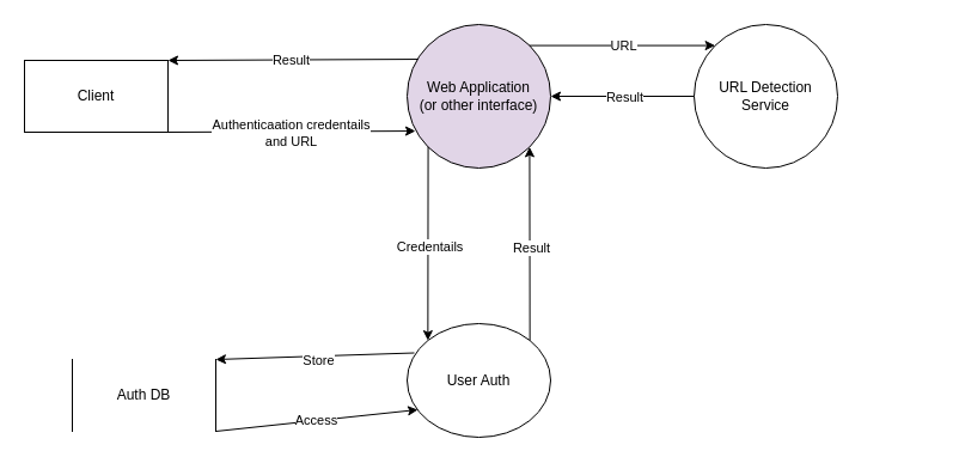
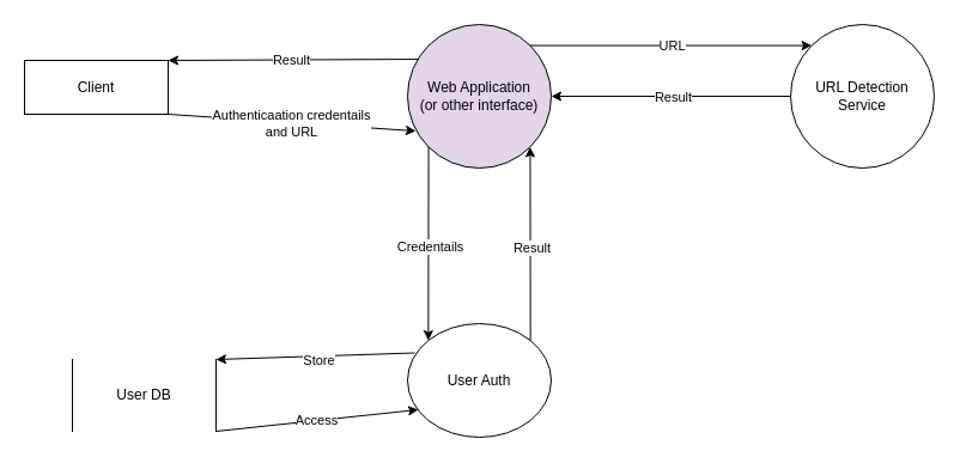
- <mxCell id="2" value="Client" style="rounded=0;whiteSpace=wrap;html=1;" vertex="1" parent="1"><mxGeometry x="20" y="50" width="120" height="60" as="geometry" /></mxCell>
+ <mxCell id="2" value="Client" style="rounded=0;whiteSpace=wrap;html=1;" vertex="1" parent="1"><mxGeometry x="20" y="50" width="120" height="45" as="geometry" /></mxCell>
- <mxCell id="18" value="URL Detection Service" style="ellipse;whiteSpace=wrap;html=1;aspect=fixed;" vertex="1" parent="1"><mxGeometry x="580" y="20" width="120" height="120" as="geometry" /></mxCell>
+ <mxCell id="18" value="URL Detection Service" style="ellipse;whiteSpace=wrap;html=1;aspect=fixed;" vertex="1" parent="1"><mxGeometry x="660" y="20" width="120" height="120" as="geometry" /></mxCell>
- <mxCell id="13" value="Auth DB" style="shape=partialRectangle;whiteSpace=wrap;html=1;bottom=0;top=0;fillColor=none;" vertex="1" parent="1"><mxGeometry x="60" y="300" width="120" height="60" as="geometry" /></mxCell>
+ <mxCell id="13" value="User DB" style="shape=partialRectangle;whiteSpace=wrap;html=1;bottom=0;top=0;fillColor=none;" vertex="1" parent="1"><mxGeometry x="60" y="300" width="120" height="60" as="geometry" /></mxCell>
